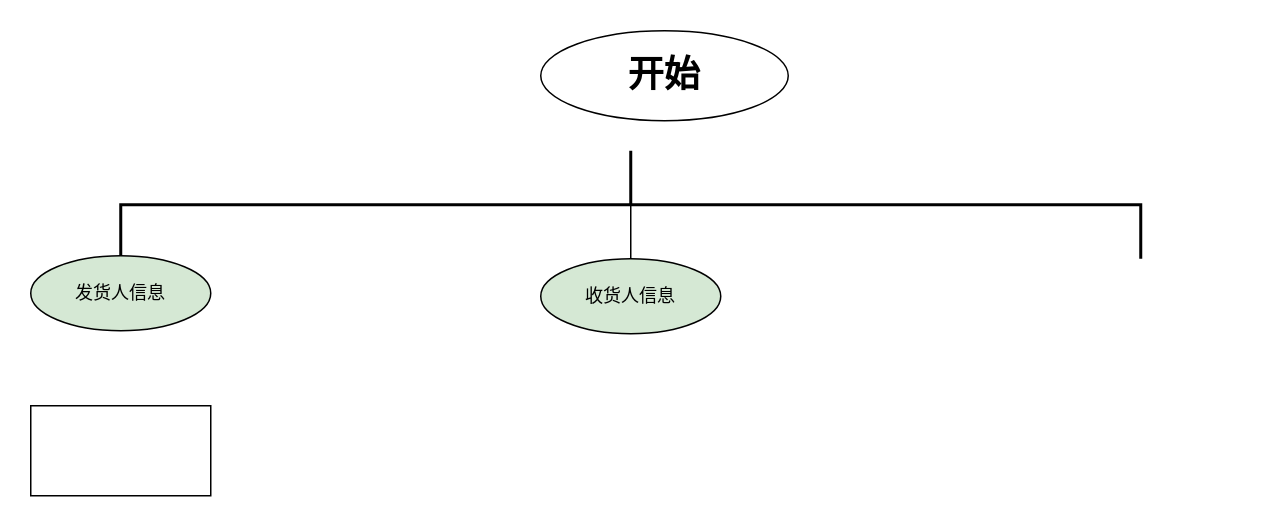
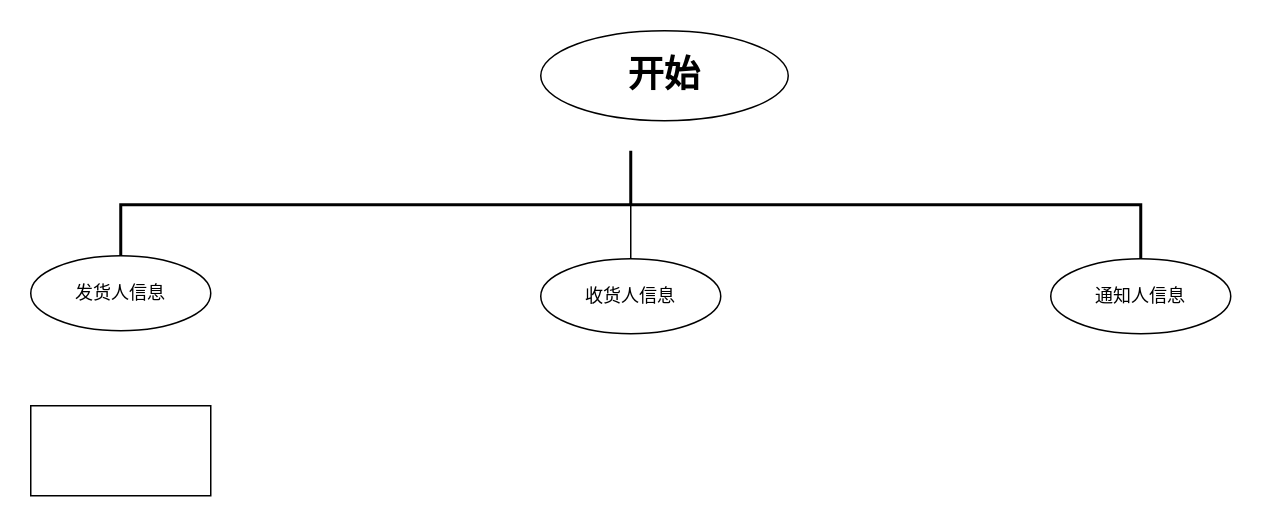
- <mxCell id="7" value="发货人信息" style="ellipse;whiteSpace=wrap;html=1;fillColor=#d5e8d4;" vertex="1" parent="1"><mxGeometry x="20" y="170" width="120" height="50" as="geometry" /></mxCell>
+ <mxCell id="7" value="发货人信息" style="ellipse;whiteSpace=wrap;html=1;" vertex="1" parent="1"><mxGeometry x="20" y="170" width="120" height="50" as="geometry" /></mxCell>
- <mxCell id="5" value="收货人信息" style="ellipse;whiteSpace=wrap;html=1;fillColor=#d5e8d4;" vertex="1" parent="1"><mxGeometry x="360" y="172" width="120" height="50" as="geometry" /></mxCell>
+ <mxCell id="5" value="收货人信息" style="ellipse;whiteSpace=wrap;html=1;" vertex="1" parent="1"><mxGeometry x="360" y="172" width="120" height="50" as="geometry" /></mxCell>
+ <mxCell id="6" value="通知人信息" style="ellipse;whiteSpace=wrap;html=1;" vertex="1" parent="1"><mxGeometry x="700" y="172" width="120" height="50" as="geometry" /></mxCell>
